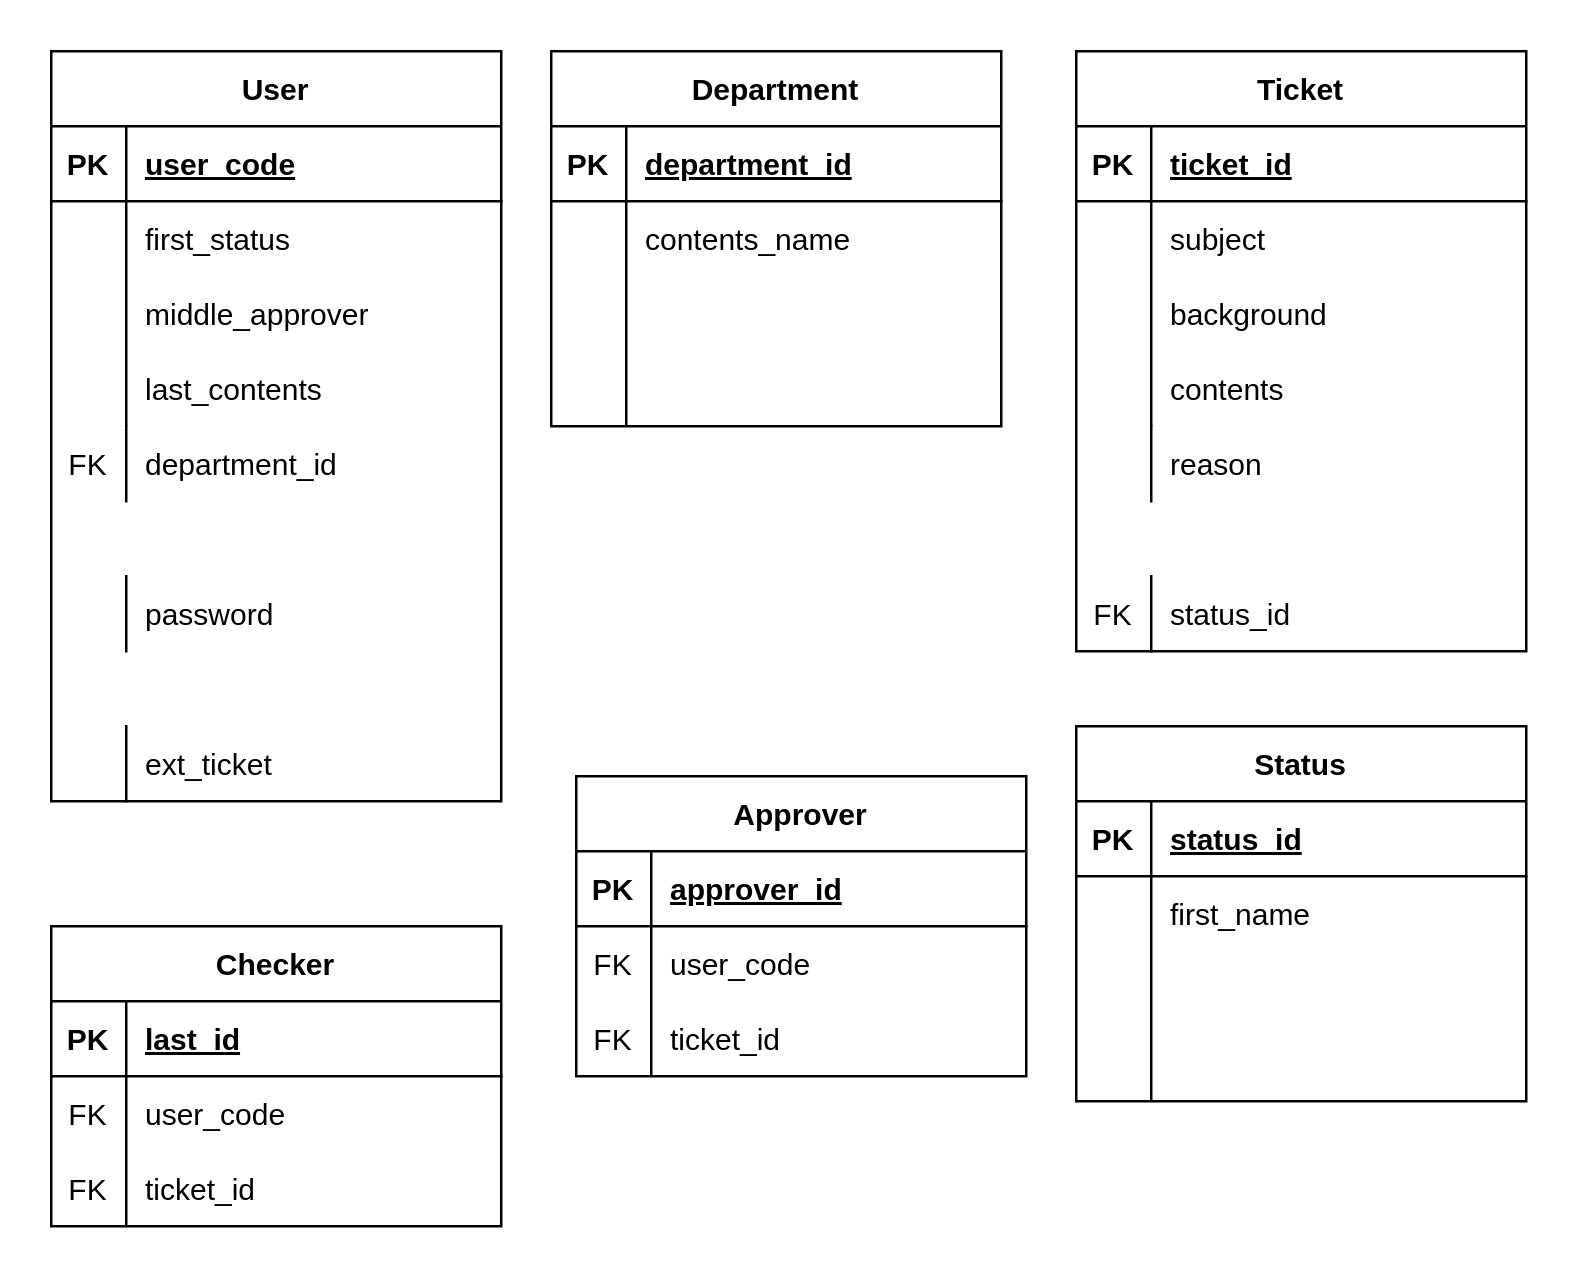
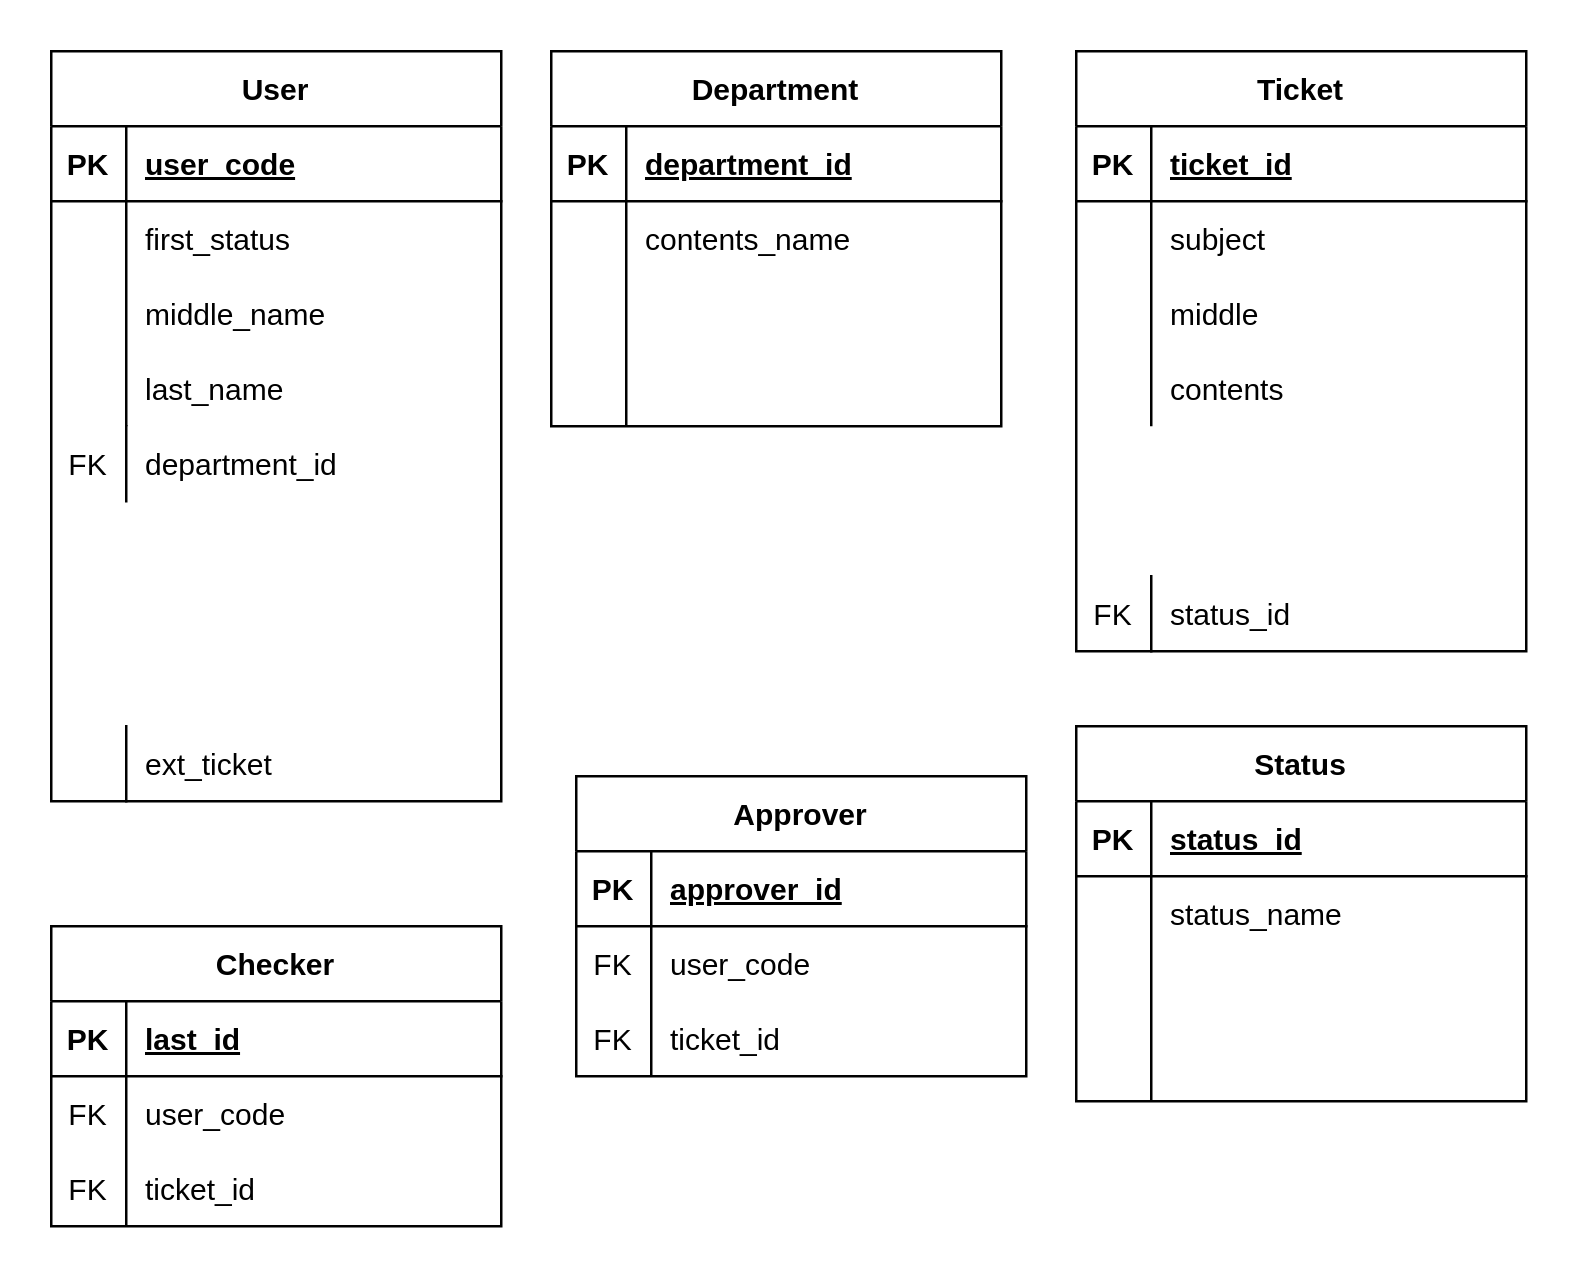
- <mxCell id="11" value="middle_approver" style="shape=partialRectangle;connectable=0;fillColor=none;top=0;left=0;bottom=0;right=0;align=left;spacingLeft=6;overflow=hidden;" vertex="1" parent="9"><mxGeometry x="30" width="150" height="30" as="geometry"><mxRectangle width="150" height="30" as="alternateBounds" /></mxGeometry></mxCell>
+ <mxCell id="11" value="middle_name" style="shape=partialRectangle;connectable=0;fillColor=none;top=0;left=0;bottom=0;right=0;align=left;spacingLeft=6;overflow=hidden;" vertex="1" parent="9"><mxGeometry x="30" width="150" height="30" as="geometry"><mxRectangle width="150" height="30" as="alternateBounds" /></mxGeometry></mxCell>
- <mxCell id="41" value="background" style="shape=partialRectangle;connectable=0;fillColor=none;top=0;left=0;bottom=0;right=0;align=left;spacingLeft=6;overflow=hidden;" vertex="1" parent="39"><mxGeometry x="30" width="150" height="30" as="geometry"><mxRectangle width="150" height="30" as="alternateBounds" /></mxGeometry></mxCell>
+ <mxCell id="41" value="middle" style="shape=partialRectangle;connectable=0;fillColor=none;top=0;left=0;bottom=0;right=0;align=left;spacingLeft=6;overflow=hidden;" vertex="1" parent="39"><mxGeometry x="30" width="150" height="30" as="geometry"><mxRectangle width="150" height="30" as="alternateBounds" /></mxGeometry></mxCell>
- <mxCell id="14" value="last_contents" style="shape=partialRectangle;connectable=0;fillColor=none;top=0;left=0;bottom=0;right=0;align=left;spacingLeft=6;overflow=hidden;" vertex="1" parent="12"><mxGeometry x="30" width="150" height="30" as="geometry"><mxRectangle width="150" height="30" as="alternateBounds" /></mxGeometry></mxCell>
+ <mxCell id="14" value="last_name" style="shape=partialRectangle;connectable=0;fillColor=none;top=0;left=0;bottom=0;right=0;align=left;spacingLeft=6;overflow=hidden;" vertex="1" parent="12"><mxGeometry x="30" width="150" height="30" as="geometry"><mxRectangle width="150" height="30" as="alternateBounds" /></mxGeometry></mxCell>
- <mxCell id="46" value="reason" style="shape=partialRectangle;connectable=0;fillColor=none;top=0;left=1;bottom=0;right=0;align=left;spacingLeft=6;overflow=hidden;" vertex="1" parent="1"><mxGeometry x="460" y="170" width="150" height="30" as="geometry"><mxRectangle width="150" height="30" as="alternateBounds" /></mxGeometry></mxCell>
- <mxCell id="31" value="password" style="shape=partialRectangle;connectable=0;fillColor=none;top=0;left=1;bottom=0;right=0;align=left;spacingLeft=6;overflow=hidden;" vertex="1" parent="1"><mxGeometry x="50" y="230" width="150" height="30" as="geometry"><mxRectangle width="150" height="30" as="alternateBounds" /></mxGeometry></mxCell>
- <mxCell id="78" value="first_name" style="shape=partialRectangle;connectable=0;fillColor=none;top=0;left=0;bottom=0;right=0;align=left;spacingLeft=6;overflow=hidden;" vertex="1" parent="76"><mxGeometry x="30" width="150" height="30" as="geometry"><mxRectangle width="150" height="30" as="alternateBounds" /></mxGeometry></mxCell>
+ <mxCell id="78" value="status_name" style="shape=partialRectangle;connectable=0;fillColor=none;top=0;left=0;bottom=0;right=0;align=left;spacingLeft=6;overflow=hidden;" vertex="1" parent="76"><mxGeometry x="30" width="150" height="30" as="geometry"><mxRectangle width="150" height="30" as="alternateBounds" /></mxGeometry></mxCell>
